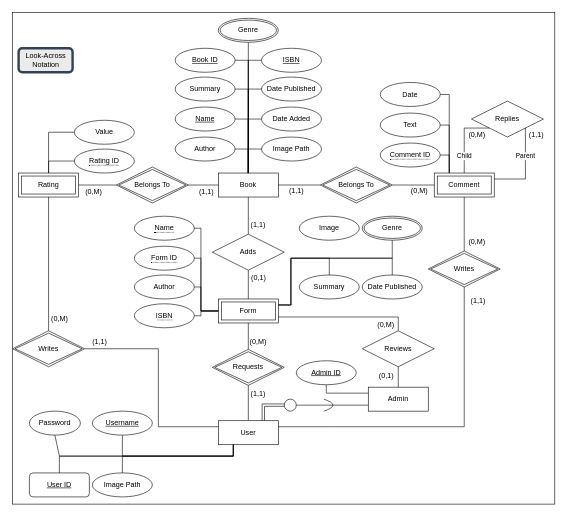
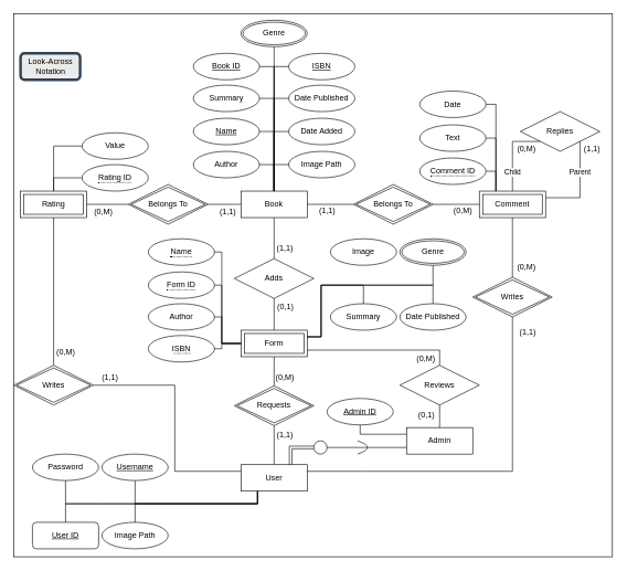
- <mxCell id="37" value="Password" style="ellipse;whiteSpace=wrap;html=1;align=center;" parent="1" vertex="1"><mxGeometry x="48" y="685" width="85" height="40" as="geometry" /></mxCell>
+ <mxCell id="37" value="Password" style="ellipse;whiteSpace=wrap;html=1;align=center;" parent="1" vertex="1"><mxGeometry x="48" y="685" width="100" height="40" as="geometry" /></mxCell>
